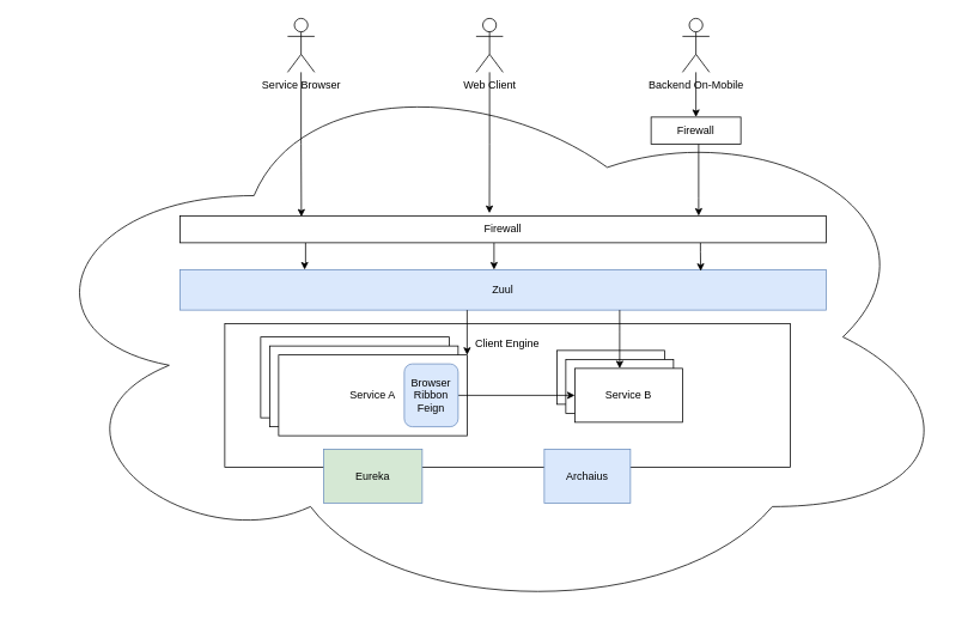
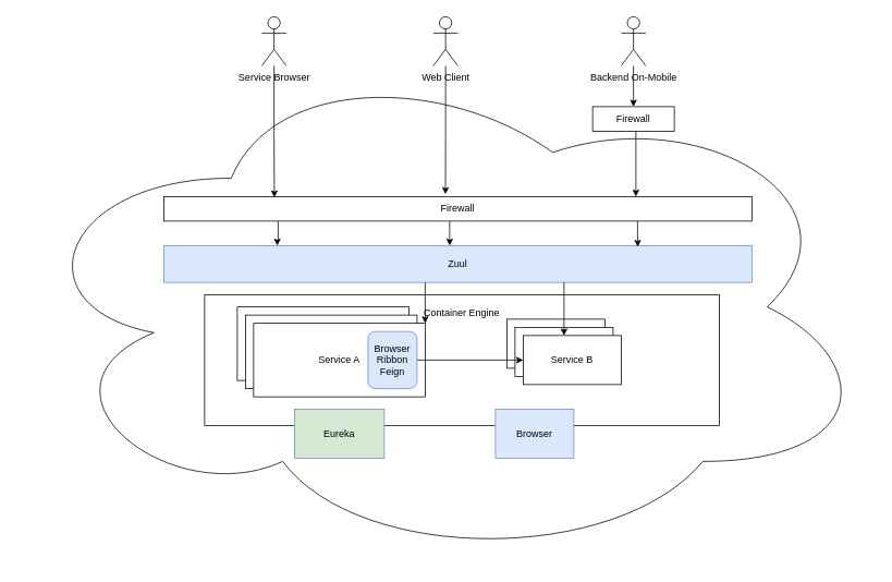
- <mxCell id="3" value="Client Engine&lt;br&gt;&lt;br&gt;&lt;br&gt;&lt;br&gt;&lt;br&gt;&lt;br&gt;&lt;br&gt;&lt;br&gt;&lt;br&gt;" style="rounded=0;whiteSpace=wrap;html=1;" parent="1" vertex="1"><mxGeometry x="250" y="360" width="630" height="160" as="geometry" /></mxCell>
+ <mxCell id="3" value="Container Engine&lt;br&gt;&lt;br&gt;&lt;br&gt;&lt;br&gt;&lt;br&gt;&lt;br&gt;&lt;br&gt;&lt;br&gt;&lt;br&gt;" style="rounded=0;whiteSpace=wrap;html=1;" parent="1" vertex="1"><mxGeometry x="250" y="360" width="630" height="160" as="geometry" /></mxCell>
- <mxCell id="9" value="Archaius" style="rounded=0;whiteSpace=wrap;html=1;fillColor=#dae8fc;strokeColor=#6c8ebf;" parent="1" vertex="1"><mxGeometry x="606" y="500" width="96" height="60" as="geometry" /></mxCell>
+ <mxCell id="9" value="Browser" style="rounded=0;whiteSpace=wrap;html=1;fillColor=#dae8fc;strokeColor=#6c8ebf;" parent="1" vertex="1"><mxGeometry x="606" y="500" width="96" height="60" as="geometry" /></mxCell>
